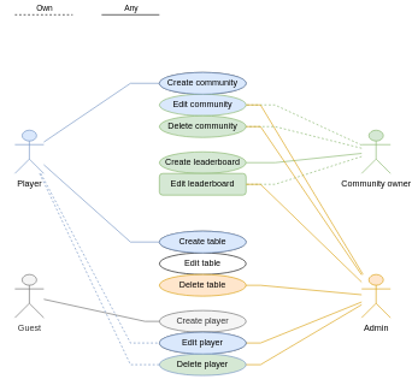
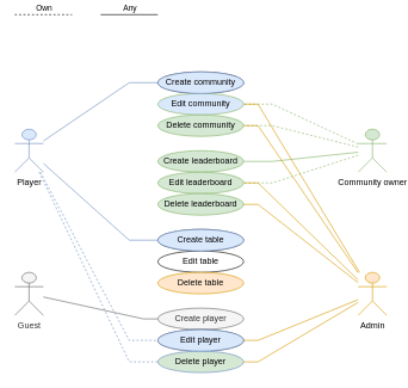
- <mxCell id="18" value="Edit leaderboard" style="whiteSpace=wrap;html=1;fillColor=#d5e8d4;strokeColor=#82b366;rounded=1;" vertex="1" parent="1"><mxGeometry x="220" y="240" width="120" height="30" as="geometry" /></mxCell>
+ <mxCell id="18" value="Edit leaderboard" style="ellipse;whiteSpace=wrap;html=1;fillColor=#d5e8d4;strokeColor=#82b366;" vertex="1" parent="1"><mxGeometry x="220" y="240" width="120" height="30" as="geometry" /></mxCell>
+ <mxCell id="19" value="Delete leaderboard" style="ellipse;whiteSpace=wrap;html=1;fillColor=#d5e8d4;strokeColor=#82b366;" vertex="1" parent="1"><mxGeometry x="220" y="270" width="120" height="30" as="geometry" /></mxCell>
+ <mxCell id="29" style="edgeStyle=none;rounded=0;orthogonalLoop=1;jettySize=auto;html=1;endArrow=none;endFill=0;fillColor=#ffe6cc;strokeColor=#d79b00;" edge="1" parent="1" source="33" target="19"><mxGeometry relative="1" as="geometry"><Array as="points"><mxPoint x="360" y="285" /></Array></mxGeometry></mxCell>
- <mxCell id="30" style="edgeStyle=none;rounded=0;orthogonalLoop=1;jettySize=auto;html=1;endArrow=none;endFill=0;fillColor=#ffe6cc;strokeColor=#d79b00;" edge="1" parent="1" source="33" target="22"><mxGeometry relative="1" as="geometry"><Array as="points"><mxPoint x="360" y="395" /></Array></mxGeometry></mxCell>
